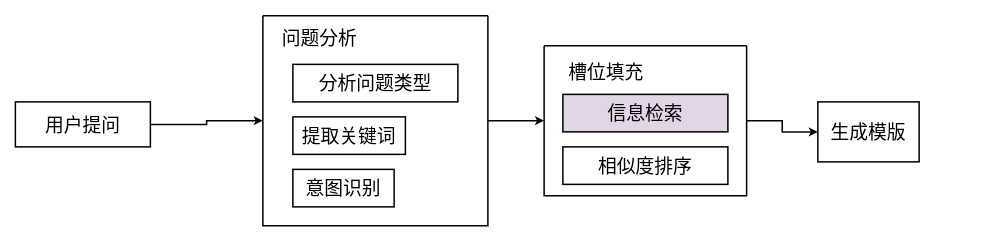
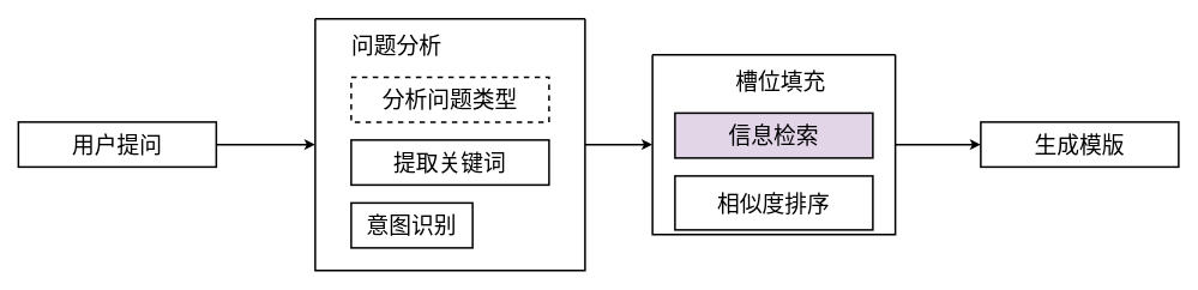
- <mxCell id="12" value="&lt;font style=&quot;font-size: 25px;&quot;&gt;问题分析&lt;/font&gt;" style="text;html=1;align=center;verticalAlign=middle;resizable=0;points=[];autosize=1;strokeColor=none;fillColor=none;" vertex="1" parent="11"><mxGeometry x="15" y="10" width="120" height="40" as="geometry" /></mxCell>
+ <mxCell id="12" value="&lt;font style=&quot;font-size: 25px;&quot;&gt;问题分析&lt;/font&gt;" style="text;html=1;align=center;verticalAlign=middle;resizable=0;points=[];autosize=1;strokeColor=none;fillColor=none;" vertex="1" parent="11"><mxGeometry x="30" y="10" width="120" height="40" as="geometry" /></mxCell>
- <mxCell id="15" value="&lt;font style=&quot;font-size: 25px;&quot;&gt;槽位填充&lt;/font&gt;" style="text;html=1;align=center;verticalAlign=middle;resizable=0;points=[];autosize=1;strokeColor=none;fillColor=none;" vertex="1" parent="14"><mxGeometry x="22" y="15" width="120" height="40" as="geometry" /></mxCell>
+ <mxCell id="15" value="&lt;font style=&quot;font-size: 25px;&quot;&gt;槽位填充&lt;/font&gt;" style="text;html=1;align=center;verticalAlign=middle;resizable=0;points=[];autosize=1;strokeColor=none;fillColor=none;" vertex="1" parent="14"><mxGeometry x="82" y="10" width="120" height="40" as="geometry" /></mxCell>
- <mxCell id="4" value="&lt;font style=&quot;font-size: 25px;&quot;&gt;分析问题类型&lt;/font&gt;" style="rounded=0;whiteSpace=wrap;html=1;strokeWidth=2;" vertex="1" parent="1"><mxGeometry x="390" y="85" width="220" height="50" as="geometry" /></mxCell>
+ <mxCell id="4" value="&lt;font style=&quot;font-size: 25px;&quot;&gt;分析问题类型&lt;/font&gt;" style="rounded=0;whiteSpace=wrap;html=1;strokeWidth=2;dashed=1;" vertex="1" parent="1"><mxGeometry x="390" y="85" width="220" height="50" as="geometry" /></mxCell>
- <mxCell id="3" value="&lt;font style=&quot;font-size: 25px;&quot;&gt;用户提问&lt;/font&gt;" style="rounded=0;whiteSpace=wrap;html=1;strokeWidth=2;" vertex="1" parent="1"><mxGeometry x="20" y="135" width="180" height="60" as="geometry" /></mxCell>
+ <mxCell id="3" value="&lt;font style=&quot;font-size: 25px;&quot;&gt;用户提问&lt;/font&gt;" style="rounded=0;whiteSpace=wrap;html=1;strokeWidth=2;" vertex="1" parent="1"><mxGeometry x="20" y="135" width="220" height="50" as="geometry" /></mxCell>
- <mxCell id="9" value="&lt;font style=&quot;font-size: 25px;&quot;&gt;生成模版&lt;br&gt;&lt;/font&gt;" style="rounded=0;whiteSpace=wrap;html=1;strokeWidth=2;" vertex="1" parent="1"><mxGeometry x="1090" y="135" width="135" height="80" as="geometry" /></mxCell>
+ <mxCell id="9" value="&lt;font style=&quot;font-size: 25px;&quot;&gt;生成模版&lt;br&gt;&lt;/font&gt;" style="rounded=0;whiteSpace=wrap;html=1;strokeWidth=2;" vertex="1" parent="1"><mxGeometry x="1090" y="135" width="220" height="50" as="geometry" /></mxCell>
- <mxCell id="5" value="&lt;font style=&quot;font-size: 25px;&quot;&gt;提取关键词&lt;/font&gt;" style="rounded=0;whiteSpace=wrap;html=1;strokeWidth=2;" vertex="1" parent="1"><mxGeometry x="390" y="155" width="150" height="50" as="geometry" /></mxCell>
+ <mxCell id="5" value="&lt;font style=&quot;font-size: 25px;&quot;&gt;提取关键词&lt;/font&gt;" style="rounded=0;whiteSpace=wrap;html=1;strokeWidth=2;" vertex="1" parent="1"><mxGeometry x="390" y="155" width="220" height="50" as="geometry" /></mxCell>
- <mxCell id="8" value="&lt;font style=&quot;font-size: 25px;&quot;&gt;相似度排序&lt;br&gt;&lt;/font&gt;" style="rounded=0;whiteSpace=wrap;html=1;strokeWidth=2;" vertex="1" parent="1"><mxGeometry x="750" y="195" width="220" height="50" as="geometry" /></mxCell>
+ <mxCell id="8" value="&lt;font style=&quot;font-size: 25px;&quot;&gt;相似度排序&lt;br&gt;&lt;/font&gt;" style="rounded=0;whiteSpace=wrap;html=1;strokeWidth=2;" vertex="1" parent="1"><mxGeometry x="750" y="195" width="220" height="60" as="geometry" /></mxCell>
